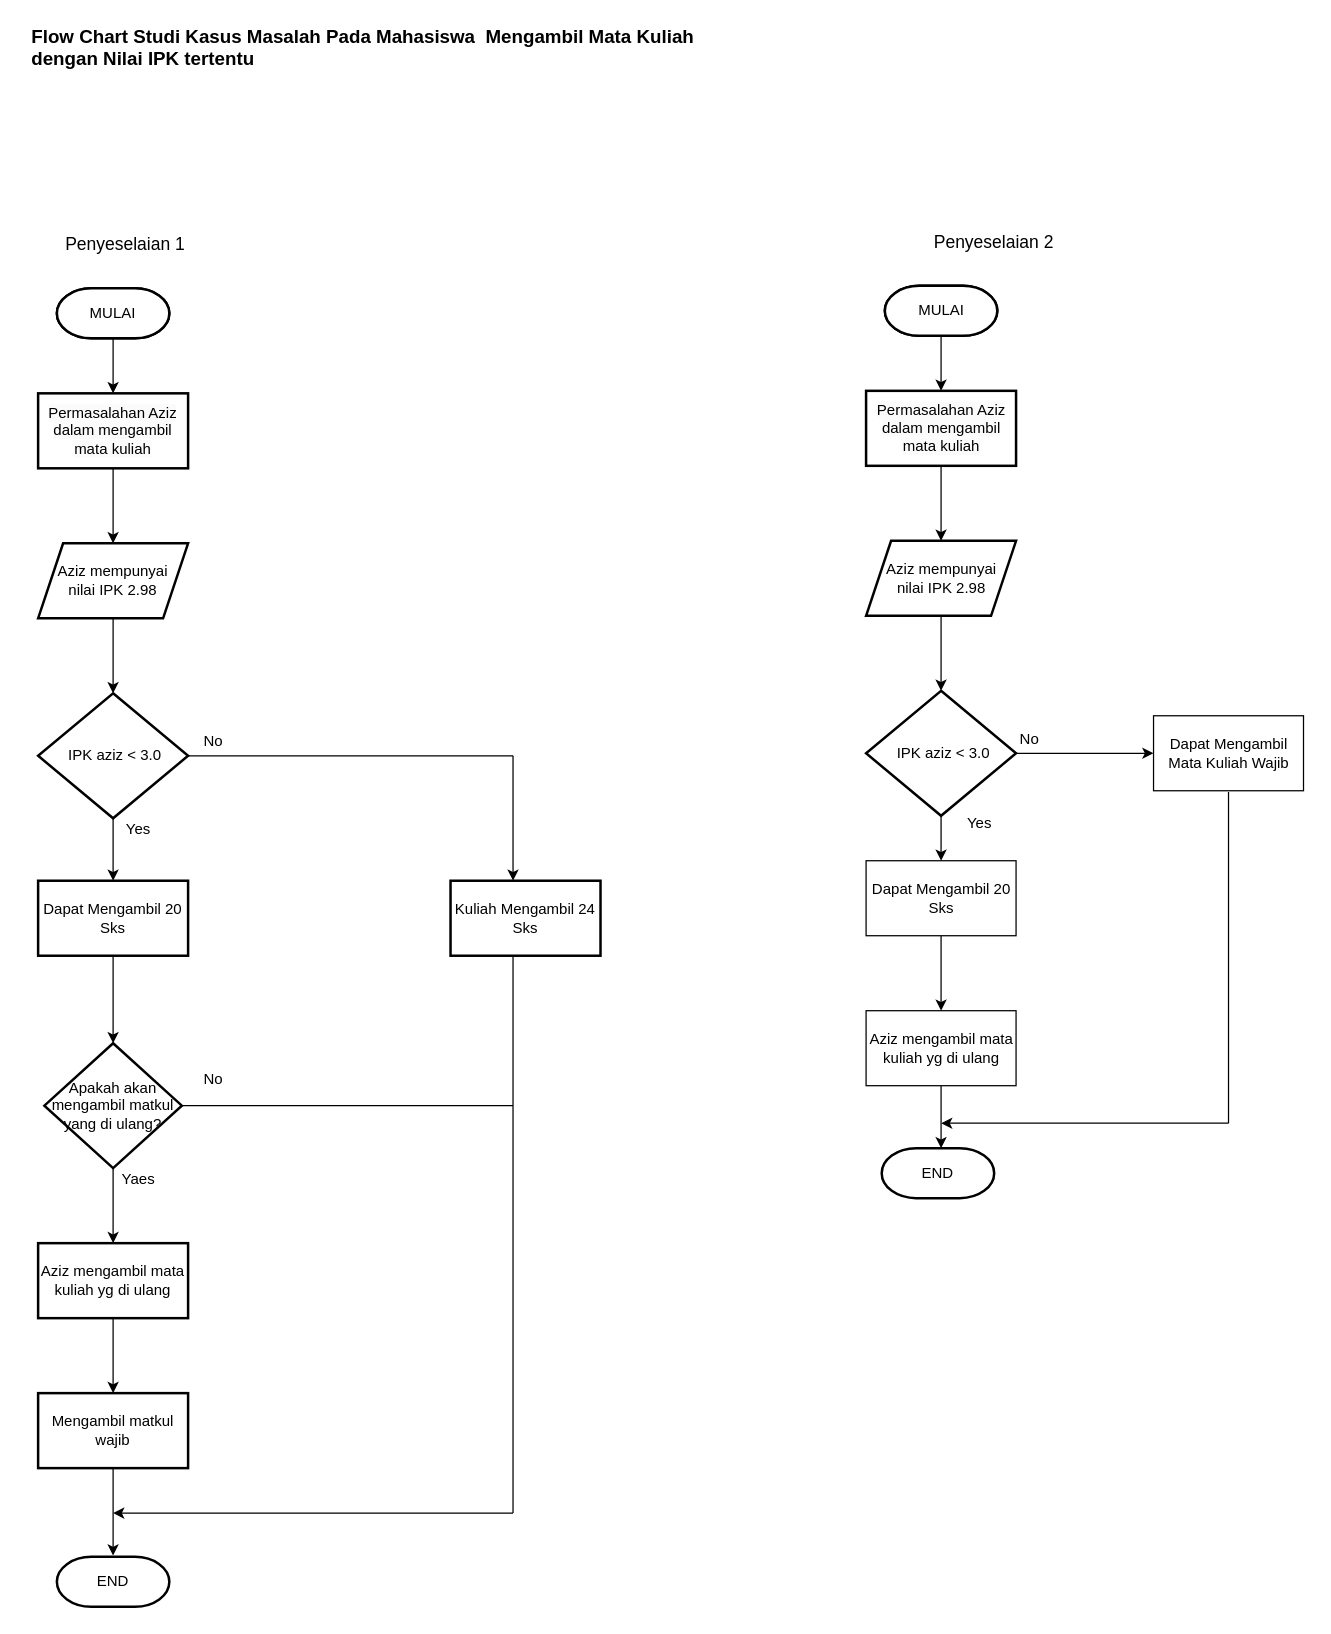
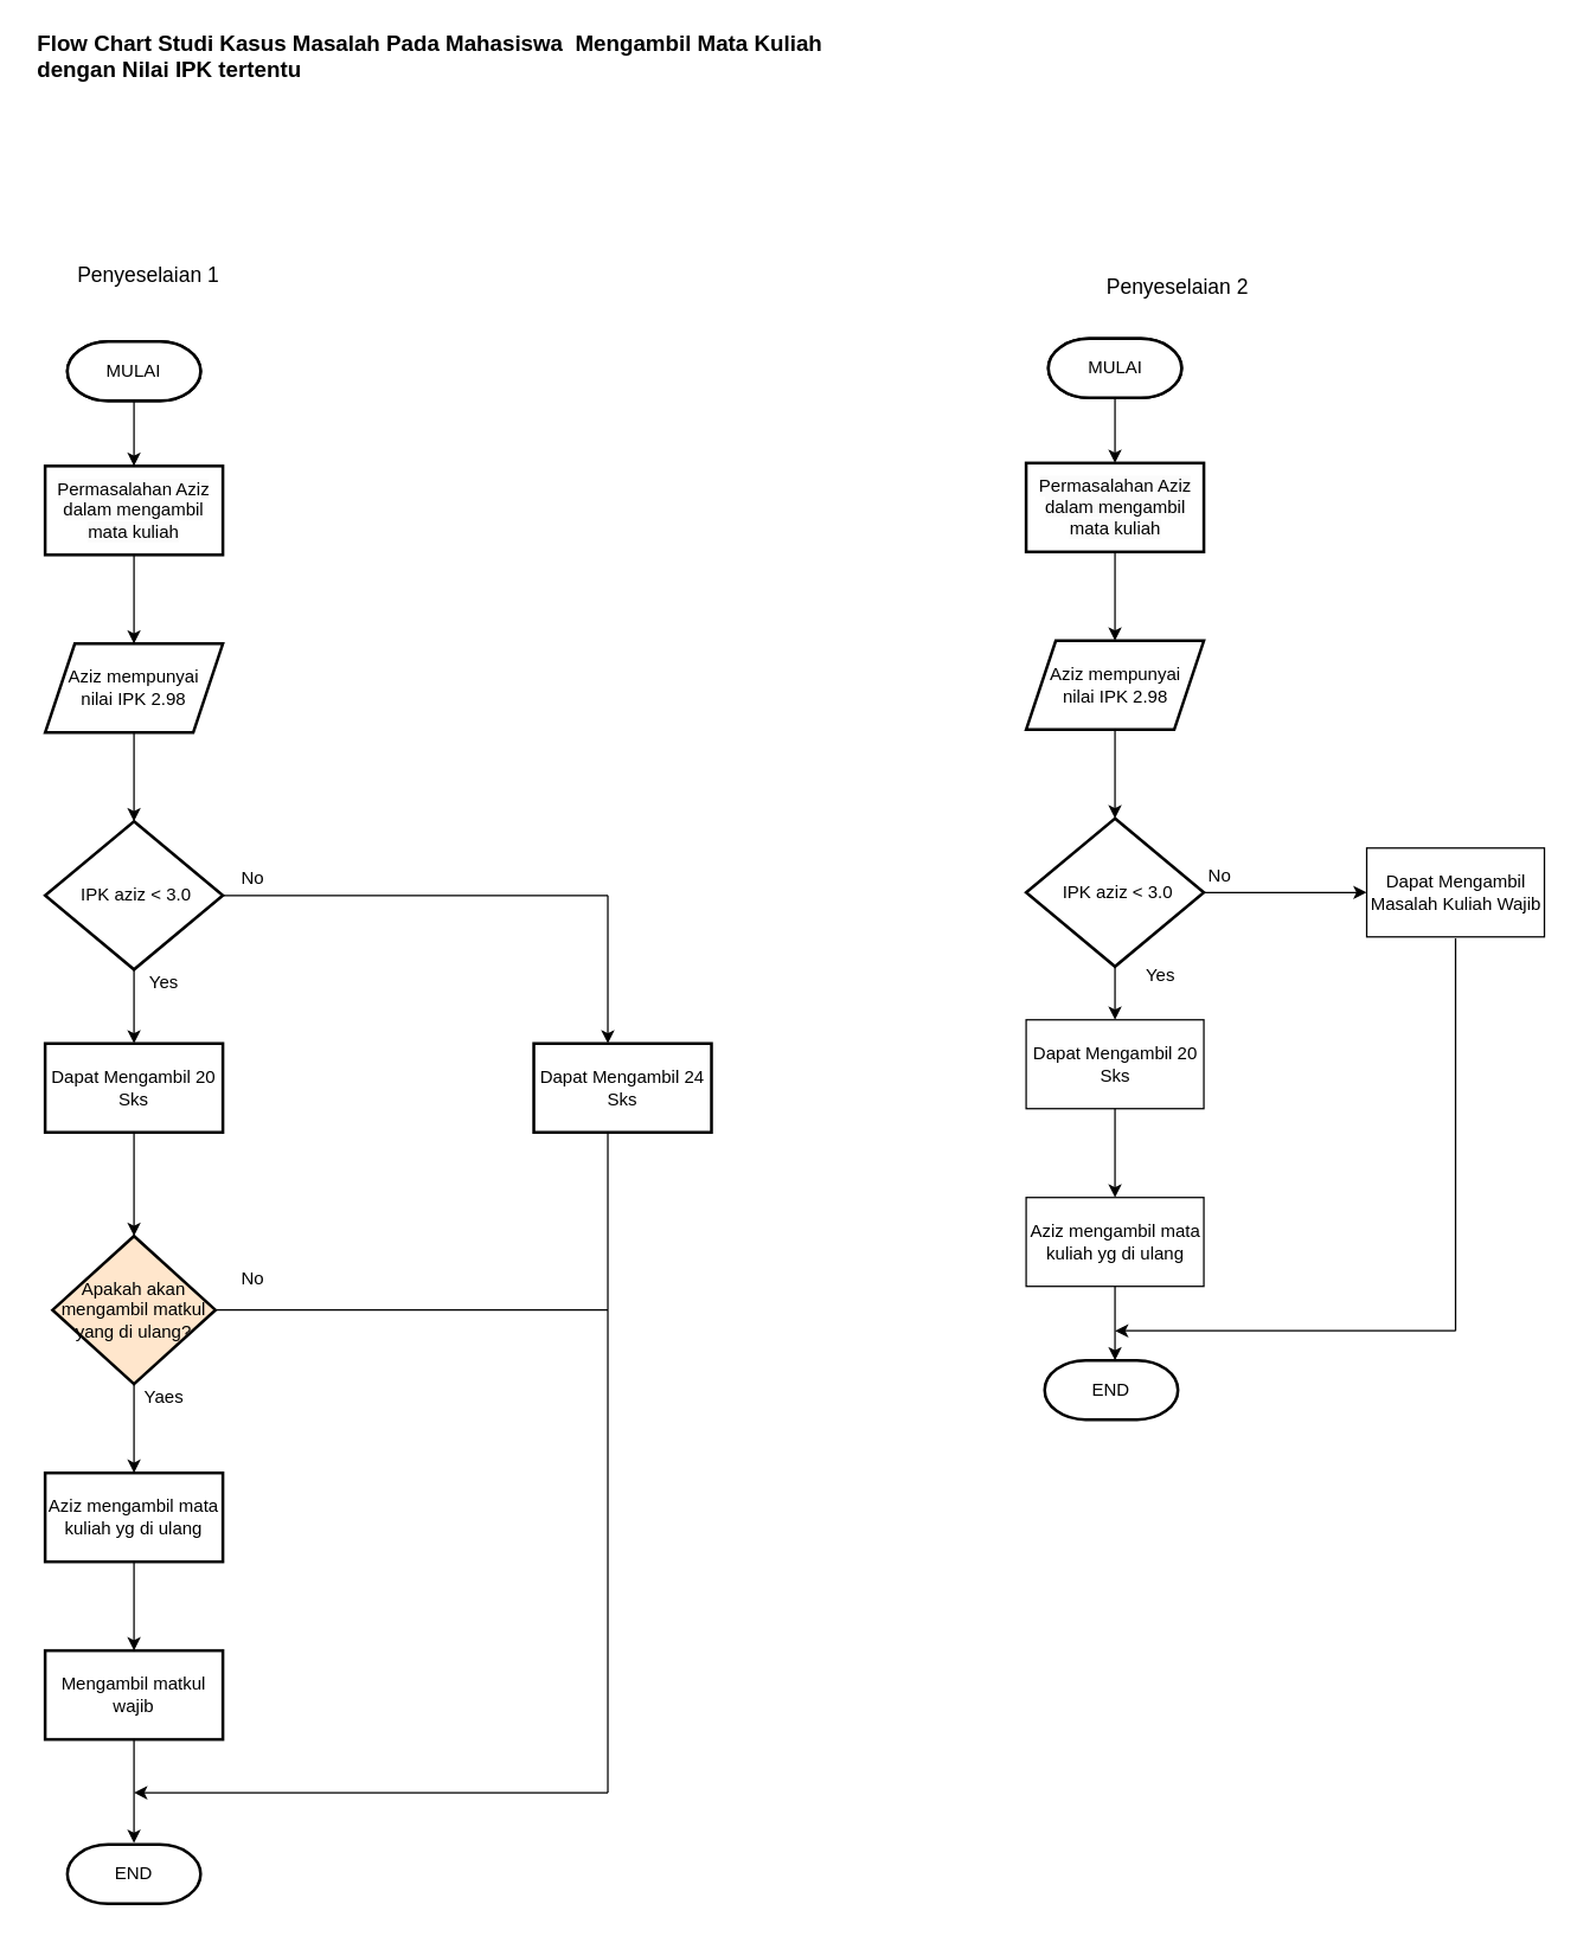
- <mxCell id="52" value="&lt;font style=&quot;font-size: 14px;&quot;&gt;Penyeselaian 1&lt;/font&gt;" style="text;html=1;strokeColor=none;fillColor=none;align=center;verticalAlign=middle;whiteSpace=wrap;rounded=0;" vertex="1" parent="1"><mxGeometry x="30" y="180" width="140" height="30" as="geometry" /></mxCell>
+ <mxCell id="52" value="&lt;font style=&quot;font-size: 14px;&quot;&gt;Penyeselaian 1&lt;/font&gt;" style="text;html=1;strokeColor=none;fillColor=none;align=center;verticalAlign=middle;whiteSpace=wrap;rounded=0;" vertex="1" parent="1"><mxGeometry x="30" y="170" width="140" height="30" as="geometry" /></mxCell>
- <mxCell id="46" value="Dapat Mengambil Mata Kuliah Wajib" style="rounded=0;whiteSpace=wrap;html=1;" vertex="1" parent="1"><mxGeometry x="922.5" y="572" width="120" height="60" as="geometry" /></mxCell>
+ <mxCell id="46" value="Dapat Mengambil Masalah Kuliah Wajib" style="rounded=0;whiteSpace=wrap;html=1;" vertex="1" parent="1"><mxGeometry x="922.5" y="572" width="120" height="60" as="geometry" /></mxCell>
- <mxCell id="20" value="Kuliah Mengambil 24 Sks" style="whiteSpace=wrap;html=1;strokeWidth=2;" parent="1" vertex="1"><mxGeometry x="360" y="704" width="120" height="60" as="geometry" /></mxCell>
+ <mxCell id="20" value="Dapat Mengambil 24 Sks" style="whiteSpace=wrap;html=1;strokeWidth=2;" parent="1" vertex="1"><mxGeometry x="360" y="704" width="120" height="60" as="geometry" /></mxCell>
- <mxCell id="13" value="Apakah akan mengambil matkul yang di ulang?" style="rhombus;whiteSpace=wrap;html=1;strokeWidth=2;" parent="1" vertex="1"><mxGeometry x="35" y="834" width="110" height="100" as="geometry" /></mxCell>
+ <mxCell id="13" value="Apakah akan mengambil matkul yang di ulang?" style="rhombus;whiteSpace=wrap;html=1;strokeWidth=2;fillColor=#ffe6cc;" parent="1" vertex="1"><mxGeometry x="35" y="834" width="110" height="100" as="geometry" /></mxCell>
